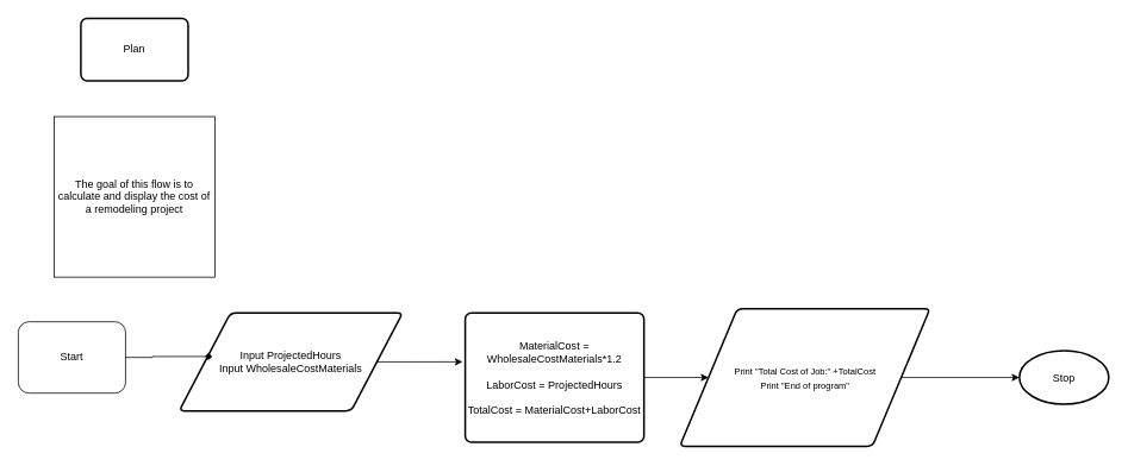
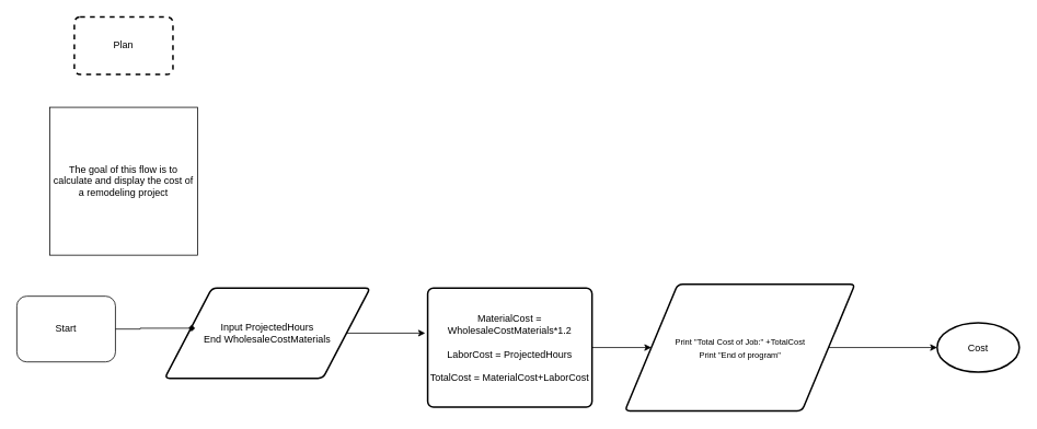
- <mxCell id="4" value="Plan" style="rounded=1;whiteSpace=wrap;html=1;absoluteArcSize=1;arcSize=14;strokeWidth=2;" parent="1" vertex="1"><mxGeometry x="90" y="20" width="120" height="70" as="geometry" /></mxCell>
+ <mxCell id="4" value="Plan" style="rounded=1;whiteSpace=wrap;html=1;absoluteArcSize=1;arcSize=14;strokeWidth=2;dashed=1;" parent="1" vertex="1"><mxGeometry x="90" y="20" width="120" height="70" as="geometry" /></mxCell>
- <mxCell id="3" value="Input ProjectedHours&lt;div&gt;Input WholesaleCostMaterials&lt;/div&gt;" style="shape=parallelogram;html=1;strokeWidth=2;perimeter=parallelogramPerimeter;whiteSpace=wrap;rounded=1;arcSize=12;size=0.23;" parent="1" vertex="1"><mxGeometry x="200" y="350" width="250" height="110" as="geometry" /></mxCell>
+ <mxCell id="3" value="Input ProjectedHours&lt;div&gt;End WholesaleCostMaterials&lt;/div&gt;" style="shape=parallelogram;html=1;strokeWidth=2;perimeter=parallelogramPerimeter;whiteSpace=wrap;rounded=1;arcSize=12;size=0.23;" parent="1" vertex="1"><mxGeometry x="200" y="350" width="250" height="110" as="geometry" /></mxCell>
- <mxCell id="9" value="Stop" style="strokeWidth=2;html=1;shape=mxgraph.flowchart.start_1;whiteSpace=wrap;" parent="1" vertex="1"><mxGeometry x="1140" y="392.5" width="100" height="60" as="geometry" /></mxCell>
+ <mxCell id="9" value="Cost" style="strokeWidth=2;html=1;shape=mxgraph.flowchart.start_1;whiteSpace=wrap;" parent="1" vertex="1"><mxGeometry x="1140" y="392.5" width="100" height="60" as="geometry" /></mxCell>
